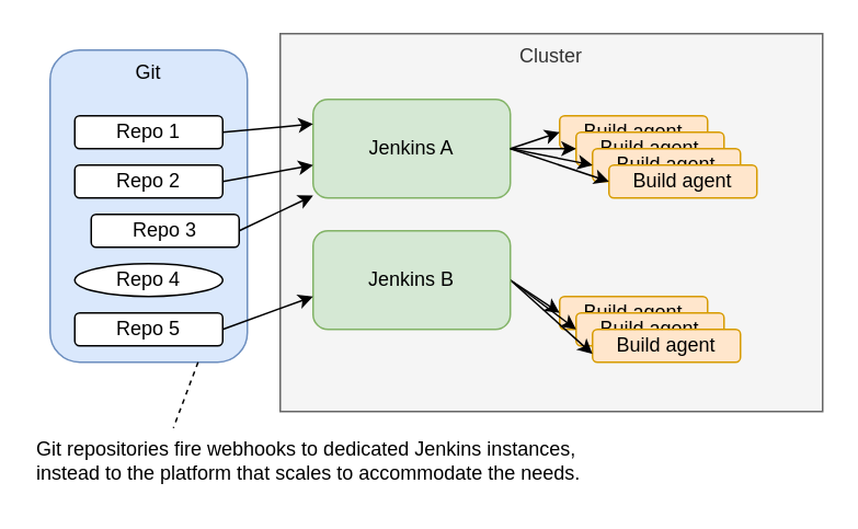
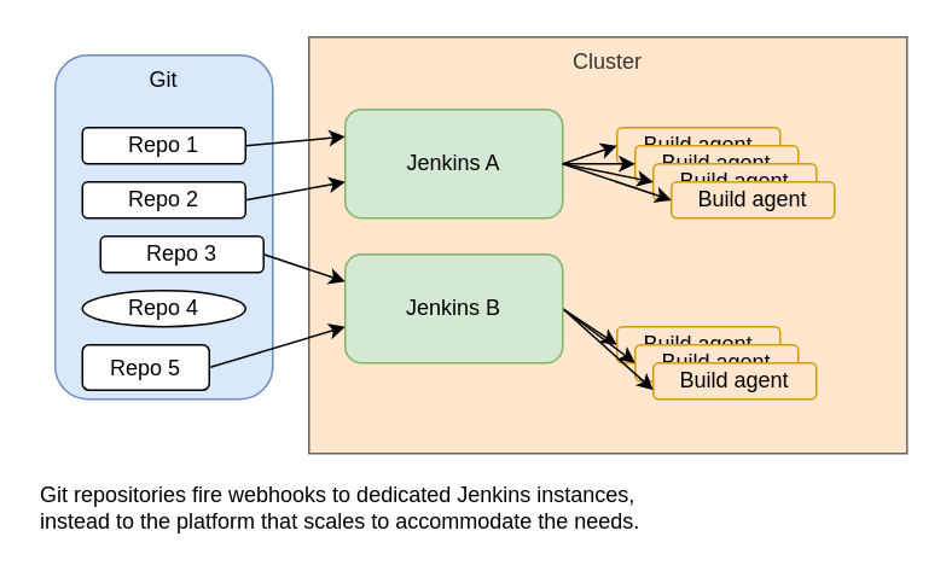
- <mxCell id="29" value="" style="endArrow=classic;html=1;exitX=1;exitY=0.5;exitDx=0;exitDy=0;" edge="1" parent="1" source="24" target="4"><mxGeometry width="50" height="50" relative="1" as="geometry"><mxPoint x="145" y="120" as="sourcePoint" /><mxPoint x="200" y="110" as="targetPoint" /></mxGeometry></mxCell>
+ <mxCell id="29" value="" style="endArrow=classic;html=1;exitX=1;exitY=0.5;exitDx=0;exitDy=0;entryX=0;entryY=0.25;entryDx=0;entryDy=0;" edge="1" parent="1" source="24" target="27"><mxGeometry width="50" height="50" relative="1" as="geometry"><mxPoint x="145" y="120" as="sourcePoint" /><mxPoint x="200" y="110" as="targetPoint" /></mxGeometry></mxCell>
- <mxCell id="3" value="Cluster" style="rounded=0;whiteSpace=wrap;html=1;verticalAlign=top;fillColor=#f5f5f5;strokeColor=#666666;fontColor=#333333;" vertex="1" parent="1"><mxGeometry x="170" y="20" width="330" height="230" as="geometry" /></mxCell>
+ <mxCell id="3" value="Cluster" style="rounded=0;whiteSpace=wrap;html=1;verticalAlign=top;fillColor=#ffe6cc;strokeColor=#666666;fontColor=#333333;" vertex="1" parent="1"><mxGeometry x="170" y="20" width="330" height="230" as="geometry" /></mxCell>
- <mxCell id="26" value="Repo 5" style="rounded=1;whiteSpace=wrap;html=1;align=center;" vertex="1" parent="1"><mxGeometry x="45" y="190" width="90" height="20" as="geometry" /></mxCell>
+ <mxCell id="26" value="Repo 5" style="rounded=1;whiteSpace=wrap;html=1;align=center;" vertex="1" parent="1"><mxGeometry x="45" y="190" width="70" height="25" as="geometry" /></mxCell>
- <mxCell id="7" value="" style="endArrow=none;dashed=1;html=1;exitX=0.75;exitY=1;exitDx=0;exitDy=0;entryX=0.25;entryY=0;entryDx=0;entryDy=0;" edge="1" parent="1" source="2" target="6"><mxGeometry width="50" height="50" relative="1" as="geometry"><mxPoint x="110" y="290" as="sourcePoint" /><mxPoint x="160" y="240" as="targetPoint" /></mxGeometry></mxCell>
